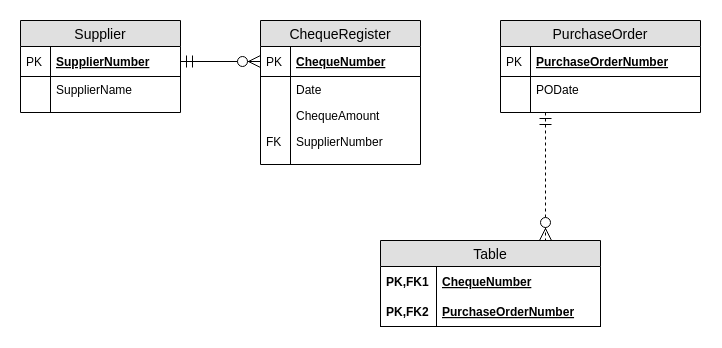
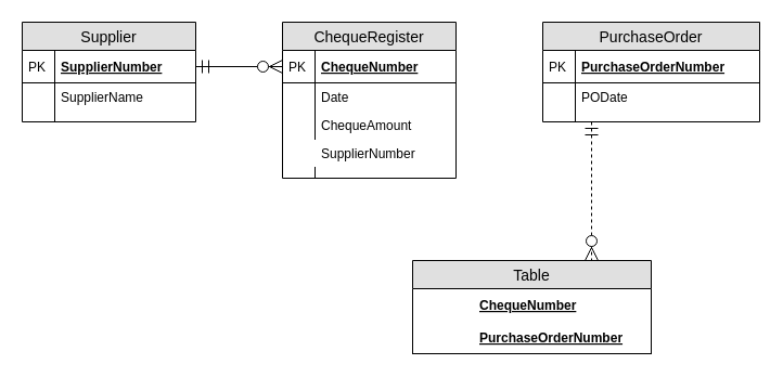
- <mxCell id="17" value="FK" style="shape=partialRectangle;top=0;left=0;bottom=0;fillColor=none;align=left;verticalAlign=top;spacingLeft=4;spacingRight=4;overflow=hidden;rotatable=0;points=[];portConstraint=eastwest;part=1;fontSize=12;" vertex="1" connectable="0" parent="16"><mxGeometry width="30" height="26" as="geometry" /></mxCell>
- <mxCell id="31" value="PK,FK1" style="shape=partialRectangle;fontStyle=1;top=0;left=0;bottom=0;fillColor=none;align=left;verticalAlign=middle;spacingLeft=4;spacingRight=4;overflow=hidden;rotatable=0;points=[];portConstraint=eastwest;part=1;fontSize=12;" vertex="1" connectable="0" parent="30"><mxGeometry width="56" height="30" as="geometry" /></mxCell>
- <mxCell id="33" value="PK,FK2" style="shape=partialRectangle;fontStyle=1;top=0;left=0;bottom=0;fillColor=none;align=left;verticalAlign=middle;spacingLeft=4;spacingRight=4;overflow=hidden;rotatable=0;points=[];portConstraint=eastwest;part=1;fontSize=12;" vertex="1" connectable="0" parent="32"><mxGeometry width="56" height="30" as="geometry" /></mxCell>
